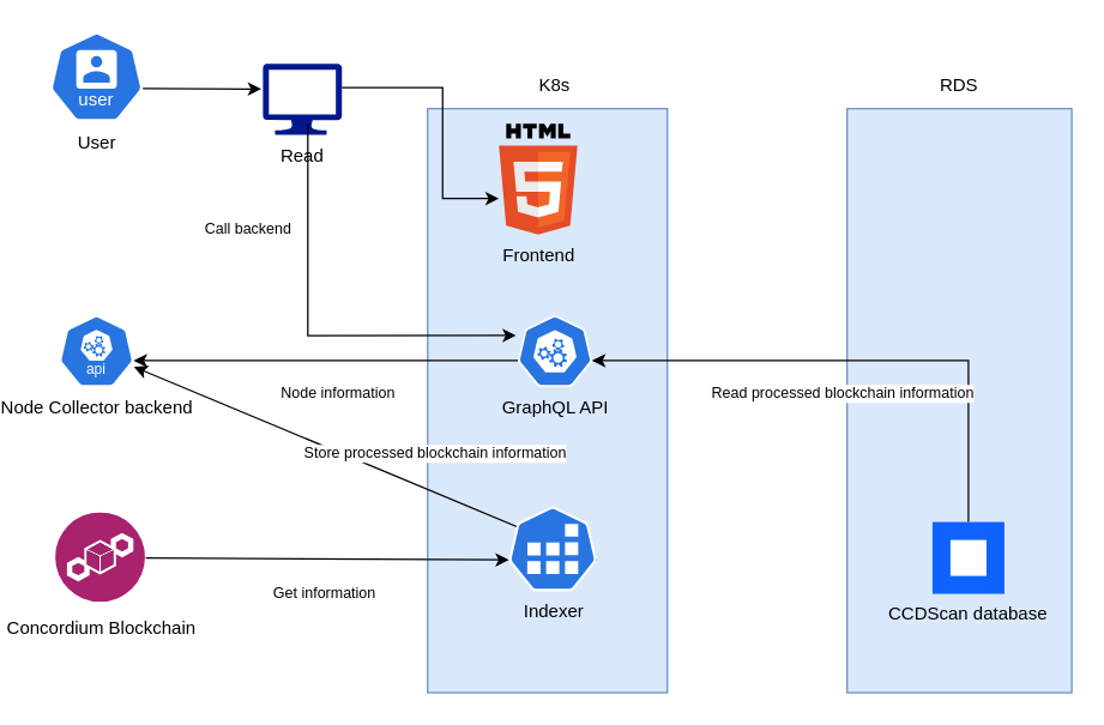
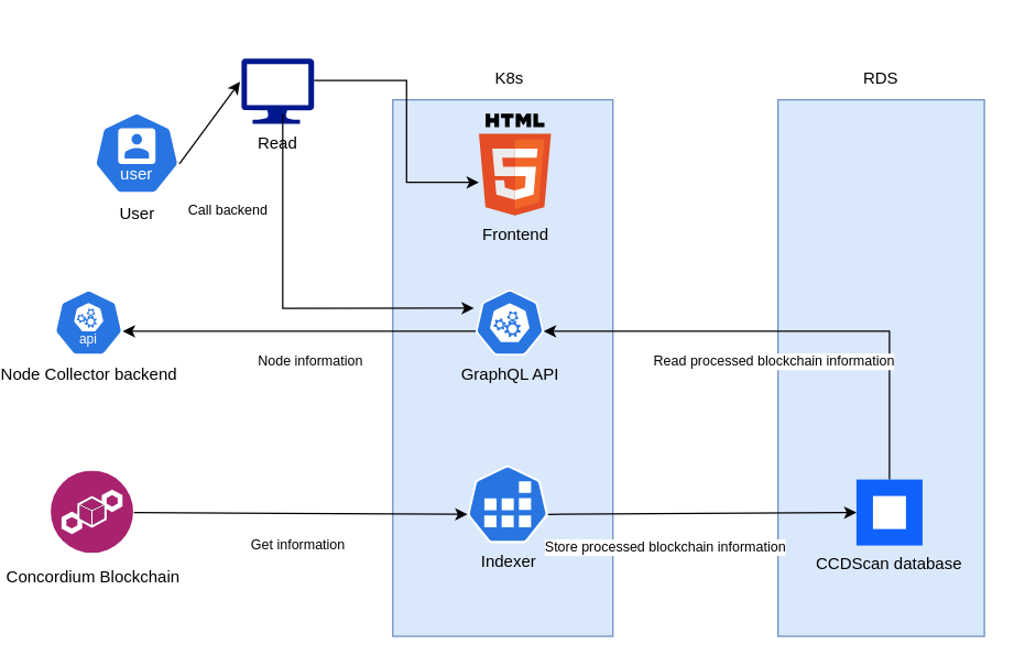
- <mxCell id="15" value="User" style="aspect=fixed;sketch=0;html=1;dashed=0;whitespace=wrap;verticalLabelPosition=bottom;verticalAlign=top;fillColor=#2875E2;strokeColor=#ffffff;points=[[0.005,0.63,0],[0.1,0.2,0],[0.9,0.2,0],[0.5,0,0],[0.995,0.63,0],[0.72,0.99,0],[0.5,1,0],[0.28,0.99,0]];shape=mxgraph.kubernetes.icon2;kubernetesLabel=1;prIcon=user" vertex="1" parent="1"><mxGeometry x="20.72" y="20.75" width="62.49" height="60" as="geometry" /></mxCell>
+ <mxCell id="15" value="User" style="aspect=fixed;sketch=0;html=1;dashed=0;whitespace=wrap;verticalLabelPosition=bottom;verticalAlign=top;fillColor=#2875E2;strokeColor=#ffffff;points=[[0.005,0.63,0],[0.1,0.2,0],[0.9,0.2,0],[0.5,0,0],[0.995,0.63,0],[0.72,0.99,0],[0.5,1,0],[0.28,0.99,0]];shape=mxgraph.kubernetes.icon2;kubernetesLabel=1;prIcon=user" vertex="1" parent="1"><mxGeometry x="55.72" y="80.75" width="62.49" height="60" as="geometry" /></mxCell>
- <mxCell id="21" value="Frontend" style="dashed=0;outlineConnect=0;html=1;align=center;labelPosition=center;verticalLabelPosition=bottom;verticalAlign=top;shape=mxgraph.weblogos.html5" vertex="1" parent="1"><mxGeometry x="320.6" y="82" width="52.4" height="74" as="geometry" /></mxCell>
+ <mxCell id="21" value="Frontend" style="dashed=0;outlineConnect=0;html=1;align=center;labelPosition=center;verticalLabelPosition=bottom;verticalAlign=top;shape=mxgraph.weblogos.html5" vertex="1" parent="1"><mxGeometry x="335.6" y="82" width="52.4" height="74" as="geometry" /></mxCell>
- <mxCell id="6" value="Store processed blockchain information" style="rounded=0;orthogonalLoop=1;jettySize=auto;html=1;exitX=0.995;exitY=0.63;exitDx=0;exitDy=0;exitPerimeter=0;fontSize=10;" edge="1" parent="1" source="7" target="11"><mxGeometry x="-0.24" y="-24" relative="1" as="geometry"><mxPoint as="offset" /></mxGeometry></mxCell>
+ <mxCell id="6" value="Store processed blockchain information" style="rounded=0;orthogonalLoop=1;jettySize=auto;html=1;exitX=0.995;exitY=0.63;exitDx=0;exitDy=0;exitPerimeter=0;entryX=0;entryY=0.5;entryDx=0;entryDy=0;fontSize=10;" edge="1" parent="1" source="7" target="9"><mxGeometry x="-0.24" y="-24" relative="1" as="geometry"><mxPoint as="offset" /></mxGeometry></mxCell>
